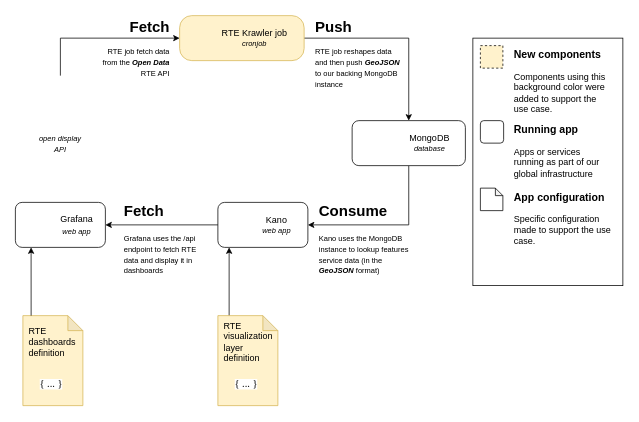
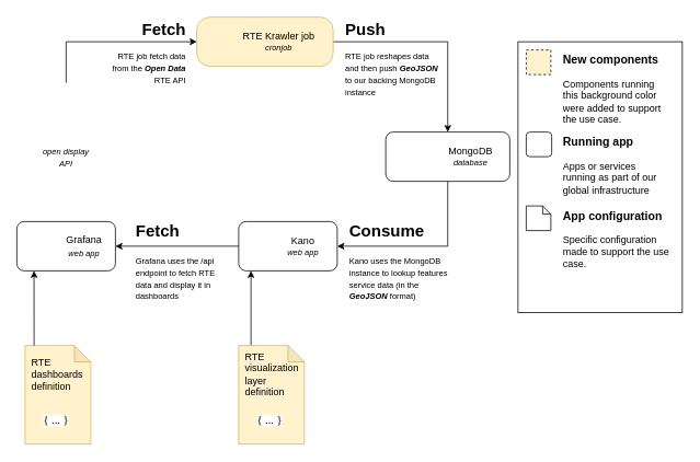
- <mxCell id="42" value="&lt;h3&gt;New components&lt;br&gt;&lt;/h3&gt;&lt;p&gt;Components using this background color were added to support the use case.&lt;br&gt;&lt;/p&gt;" style="text;html=1;strokeColor=none;fillColor=none;spacing=5;spacingTop=-20;whiteSpace=wrap;overflow=hidden;rounded=0;" vertex="1" parent="40"><mxGeometry x="40" width="140" height="97.5" as="geometry" /></mxCell>
+ <mxCell id="42" value="&lt;h3&gt;New components&lt;br&gt;&lt;/h3&gt;&lt;p&gt;Components running this background color were added to support the use case.&lt;br&gt;&lt;/p&gt;" style="text;html=1;strokeColor=none;fillColor=none;spacing=5;spacingTop=-20;whiteSpace=wrap;overflow=hidden;rounded=0;" vertex="1" parent="40"><mxGeometry x="40" width="140" height="97.5" as="geometry" /></mxCell>
